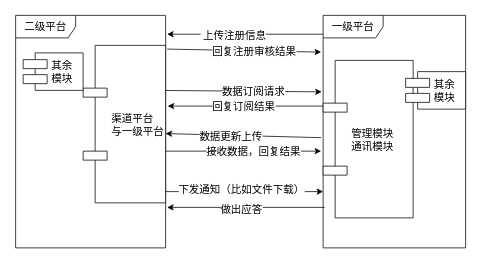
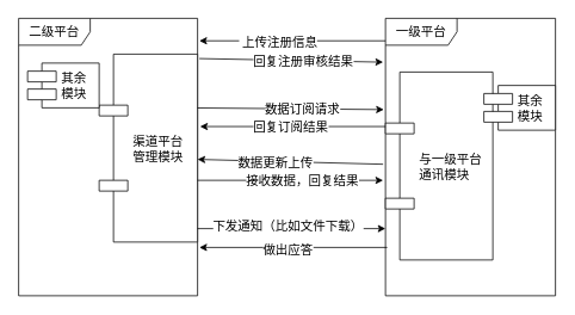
- <mxCell id="4" value="渠道平台&#10;与一级平台" style="shape=component;align=left;spacingLeft=36;fontSize=14;" parent="1" vertex="1"><mxGeometry x="110" y="60" width="110" height="210" as="geometry" /></mxCell>
+ <mxCell id="4" value="渠道平台&#10;管理模块" style="shape=component;align=left;spacingLeft=36;fontSize=14;" parent="1" vertex="1"><mxGeometry x="110" y="60" width="110" height="210" as="geometry" /></mxCell>
- <mxCell id="5" value="管理模块&#10;通讯模块" style="shape=component;align=left;spacingLeft=36;fontSize=14;" parent="1" vertex="1"><mxGeometry x="430" y="80" width="120" height="210" as="geometry" /></mxCell>
+ <mxCell id="5" value="与一级平台&#10;通讯模块" style="shape=component;align=left;spacingLeft=36;fontSize=14;" parent="1" vertex="1"><mxGeometry x="430" y="80" width="120" height="210" as="geometry" /></mxCell>
